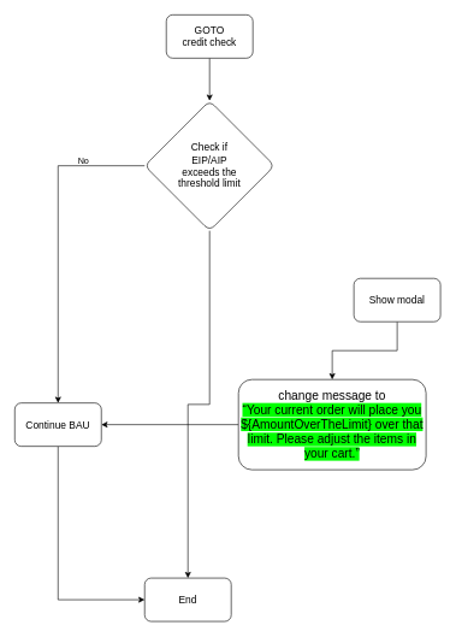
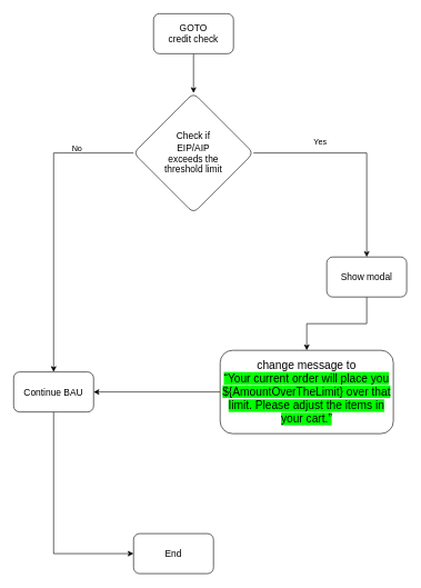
+ <mxCell id="12" value="Yes" style="text;html=1;align=center;verticalAlign=middle;resizable=0;points=[];autosize=1;strokeColor=none;fillColor=none;" parent="1" vertex="1"><mxGeometry x="460" y="198" width="40" height="30" as="geometry" /></mxCell>
- <mxCell id="4" value="" style="edgeStyle=orthogonalEdgeStyle;rounded=0;orthogonalLoop=1;jettySize=auto;html=1;" parent="1" source="6" target="15" edge="1"><mxGeometry relative="1" as="geometry" /></mxCell>
+ <mxCell id="4" value="" style="edgeStyle=orthogonalEdgeStyle;rounded=0;orthogonalLoop=1;jettySize=auto;html=1;" parent="1" source="6" target="10" edge="1"><mxGeometry relative="1" as="geometry" /></mxCell>
